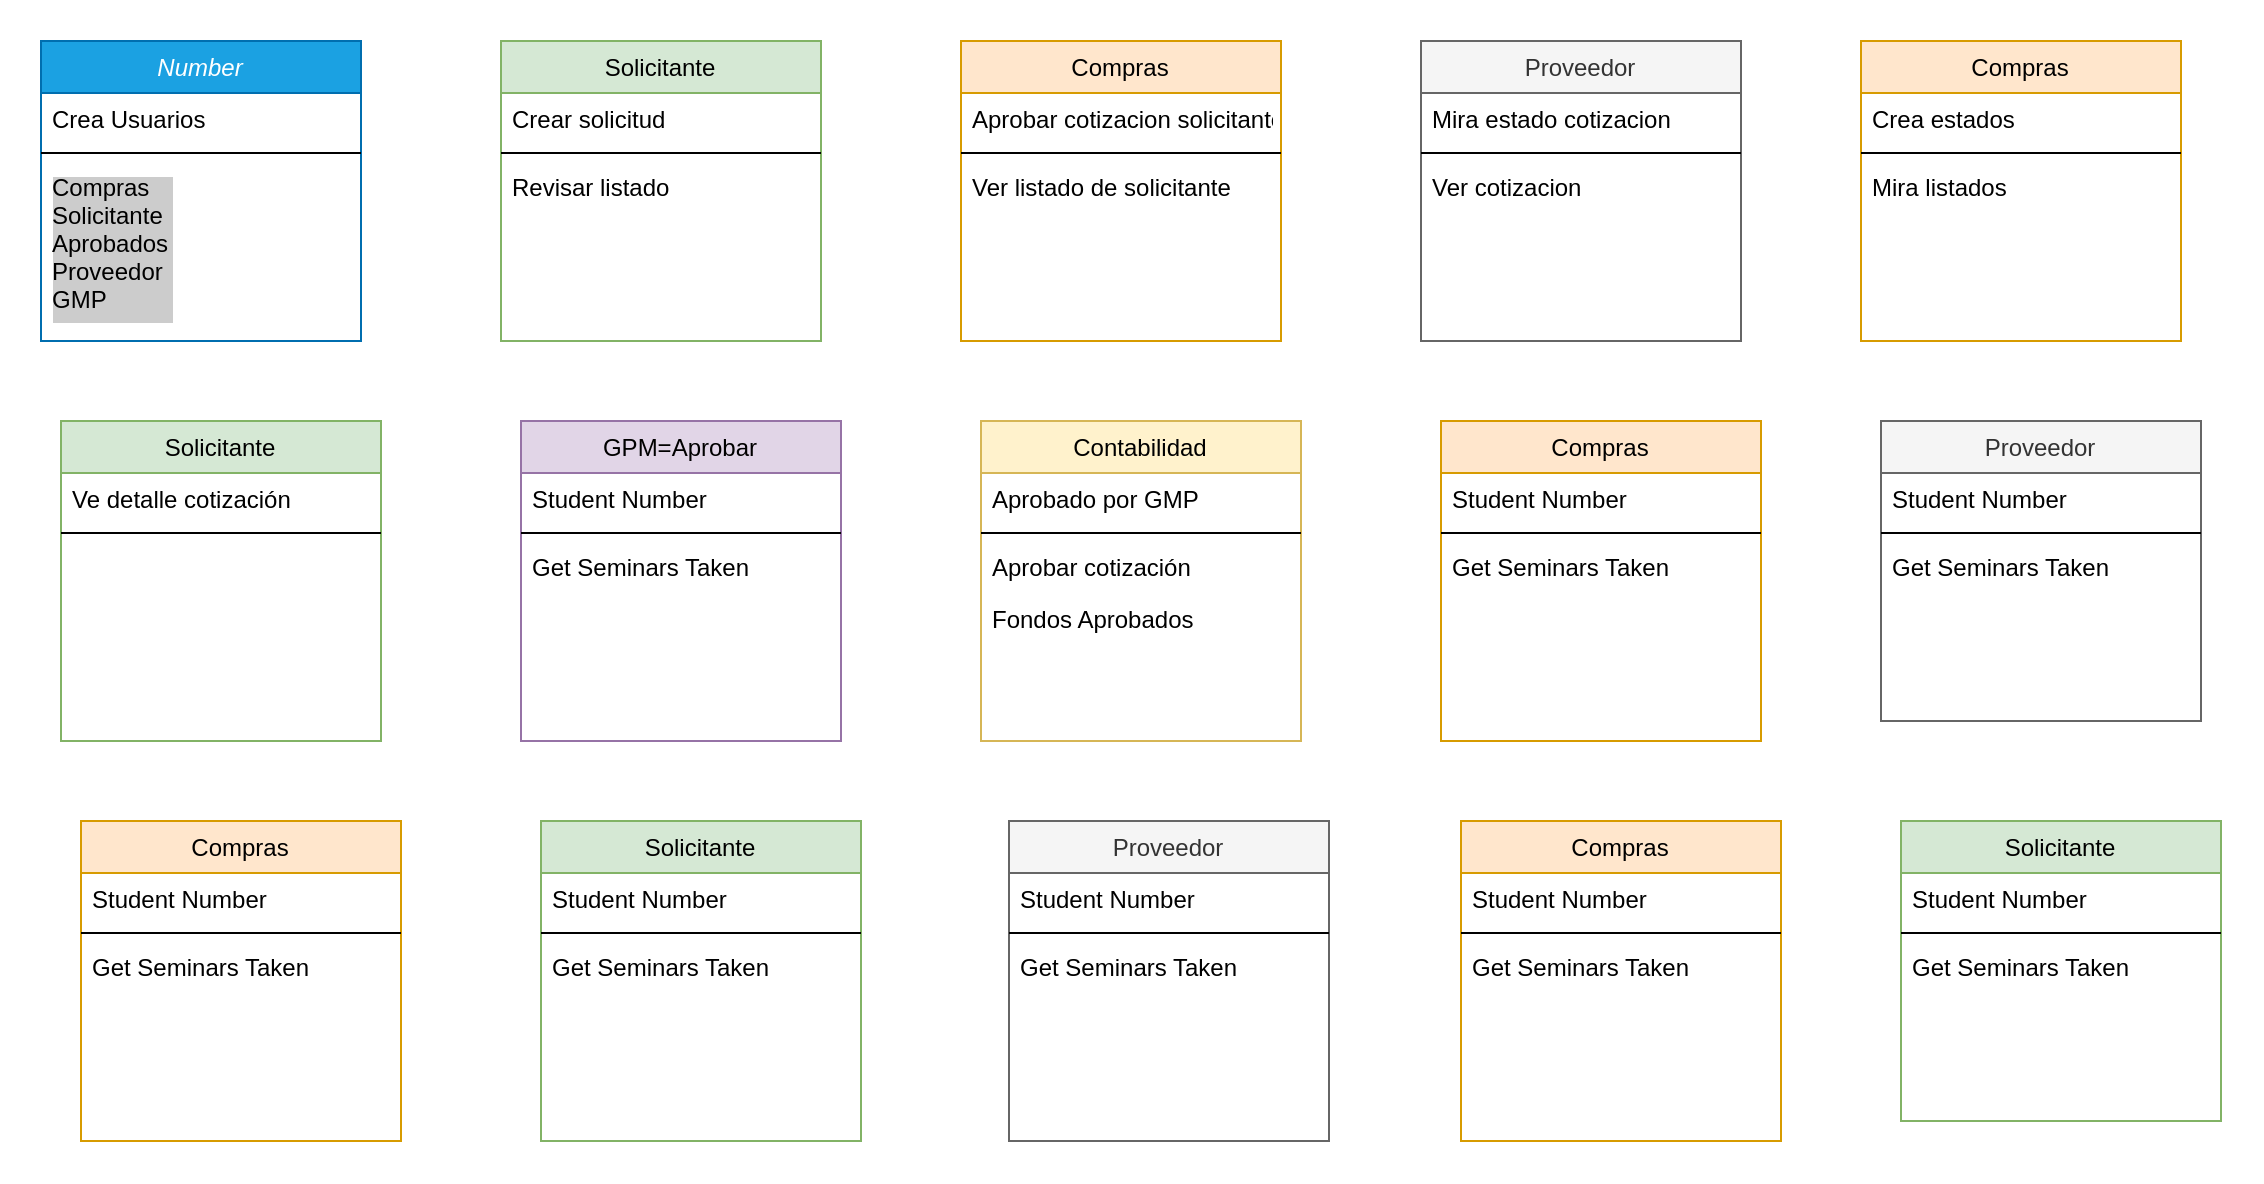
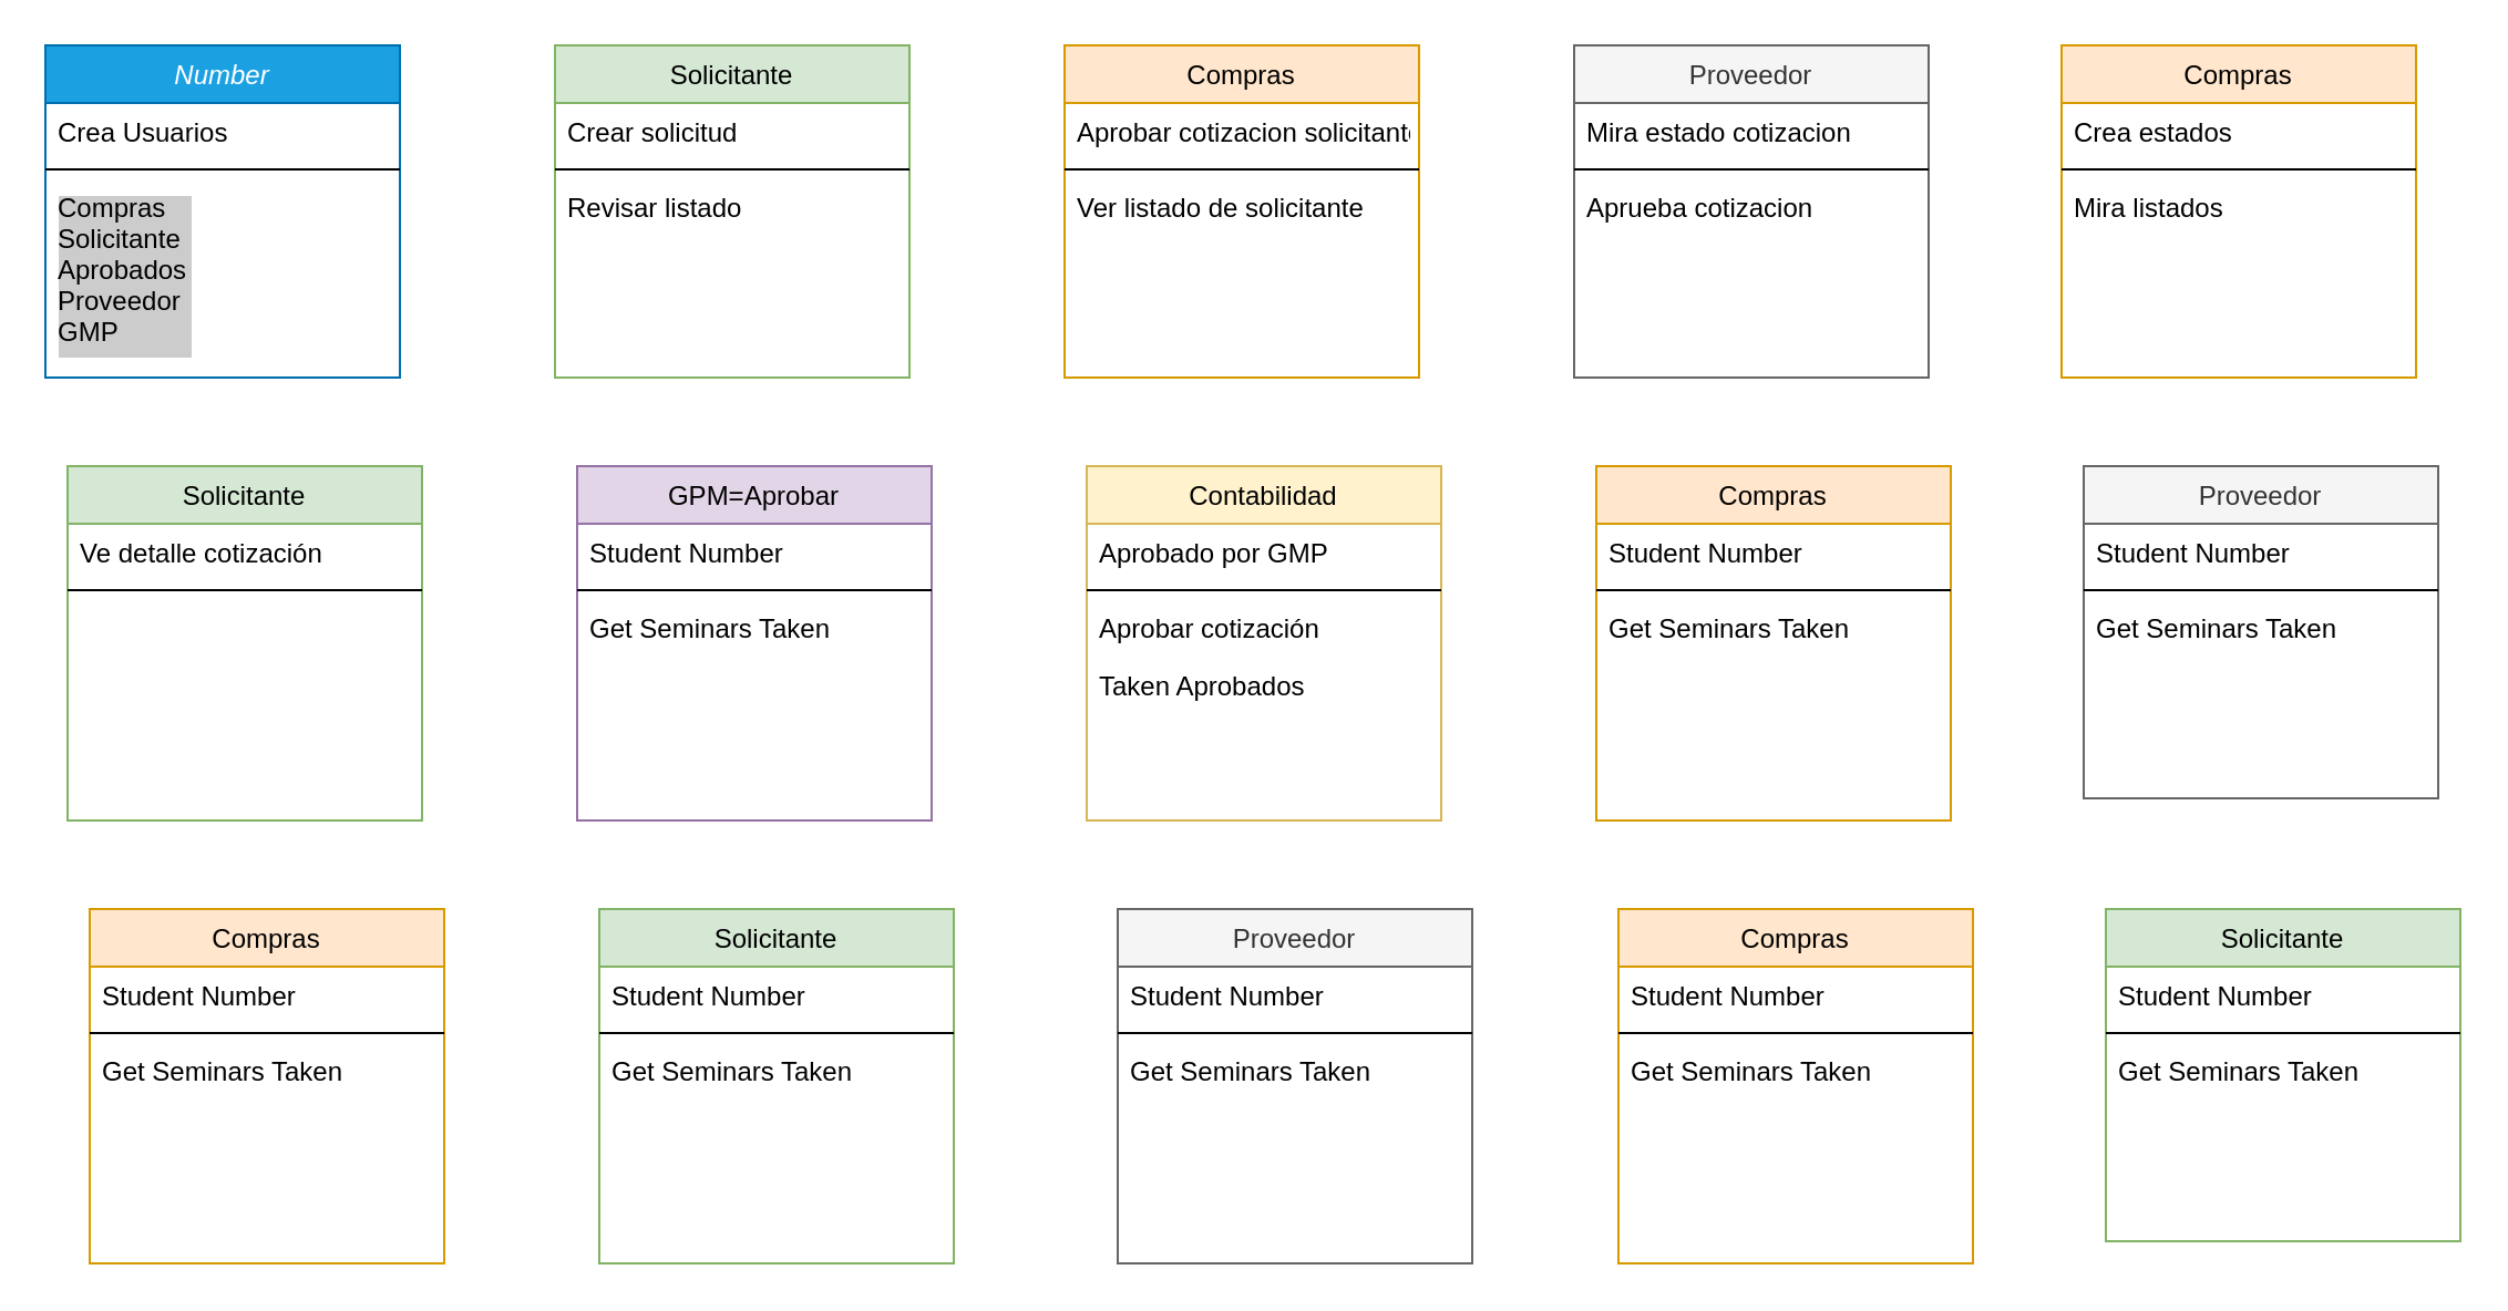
- <mxCell id="22" value="Ver cotizacion" style="text;align=left;verticalAlign=top;spacingLeft=4;spacingRight=4;overflow=hidden;rotatable=0;points=[[0,0.5],[1,0.5]];portConstraint=eastwest;" vertex="1" parent="19"><mxGeometry y="60" width="160" height="26" as="geometry" /></mxCell>
+ <mxCell id="22" value="Aprueba cotizacion" style="text;align=left;verticalAlign=top;spacingLeft=4;spacingRight=4;overflow=hidden;rotatable=0;points=[[0,0.5],[1,0.5]];portConstraint=eastwest;" vertex="1" parent="19"><mxGeometry y="60" width="160" height="26" as="geometry" /></mxCell>
- <mxCell id="18" value="Fondos Aprobados" style="text;align=left;verticalAlign=top;spacingLeft=4;spacingRight=4;overflow=hidden;rotatable=0;points=[[0,0.5],[1,0.5]];portConstraint=eastwest;" vertex="1" parent="14"><mxGeometry y="86" width="160" height="26" as="geometry" /></mxCell>
+ <mxCell id="18" value="Taken Aprobados" style="text;align=left;verticalAlign=top;spacingLeft=4;spacingRight=4;overflow=hidden;rotatable=0;points=[[0,0.5],[1,0.5]];portConstraint=eastwest;" vertex="1" parent="14"><mxGeometry y="86" width="160" height="26" as="geometry" /></mxCell>
